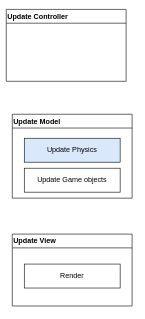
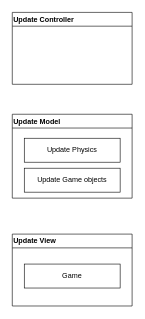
- <mxCell id="2" value="Update Controller" style="swimlane;whiteSpace=wrap;html=1;align=left;" vertex="1" parent="1"><mxGeometry x="10" y="15" width="200" height="120" as="geometry"><mxRectangle x="400" y="80" width="140" height="30" as="alternateBounds" /></mxGeometry></mxCell>
+ <mxCell id="2" value="Update Controller" style="swimlane;whiteSpace=wrap;html=1;align=left;" vertex="1" parent="1"><mxGeometry x="20" y="20" width="200" height="120" as="geometry"><mxRectangle x="400" y="80" width="140" height="30" as="alternateBounds" /></mxGeometry></mxCell>
- <mxCell id="4" value="Update Physics" style="rounded=0;whiteSpace=wrap;html=1;fillColor=#dae8fc;" vertex="1" parent="3"><mxGeometry x="20" y="40" width="160" height="40" as="geometry" /></mxCell>
+ <mxCell id="4" value="Update Physics" style="rounded=0;whiteSpace=wrap;html=1;" vertex="1" parent="3"><mxGeometry x="20" y="40" width="160" height="40" as="geometry" /></mxCell>
- <mxCell id="7" value="Render" style="rounded=0;whiteSpace=wrap;html=1;" vertex="1" parent="6"><mxGeometry x="20" y="50" width="160" height="40" as="geometry" /></mxCell>
+ <mxCell id="7" value="Game" style="rounded=0;whiteSpace=wrap;html=1;" vertex="1" parent="6"><mxGeometry x="20" y="50" width="160" height="40" as="geometry" /></mxCell>
